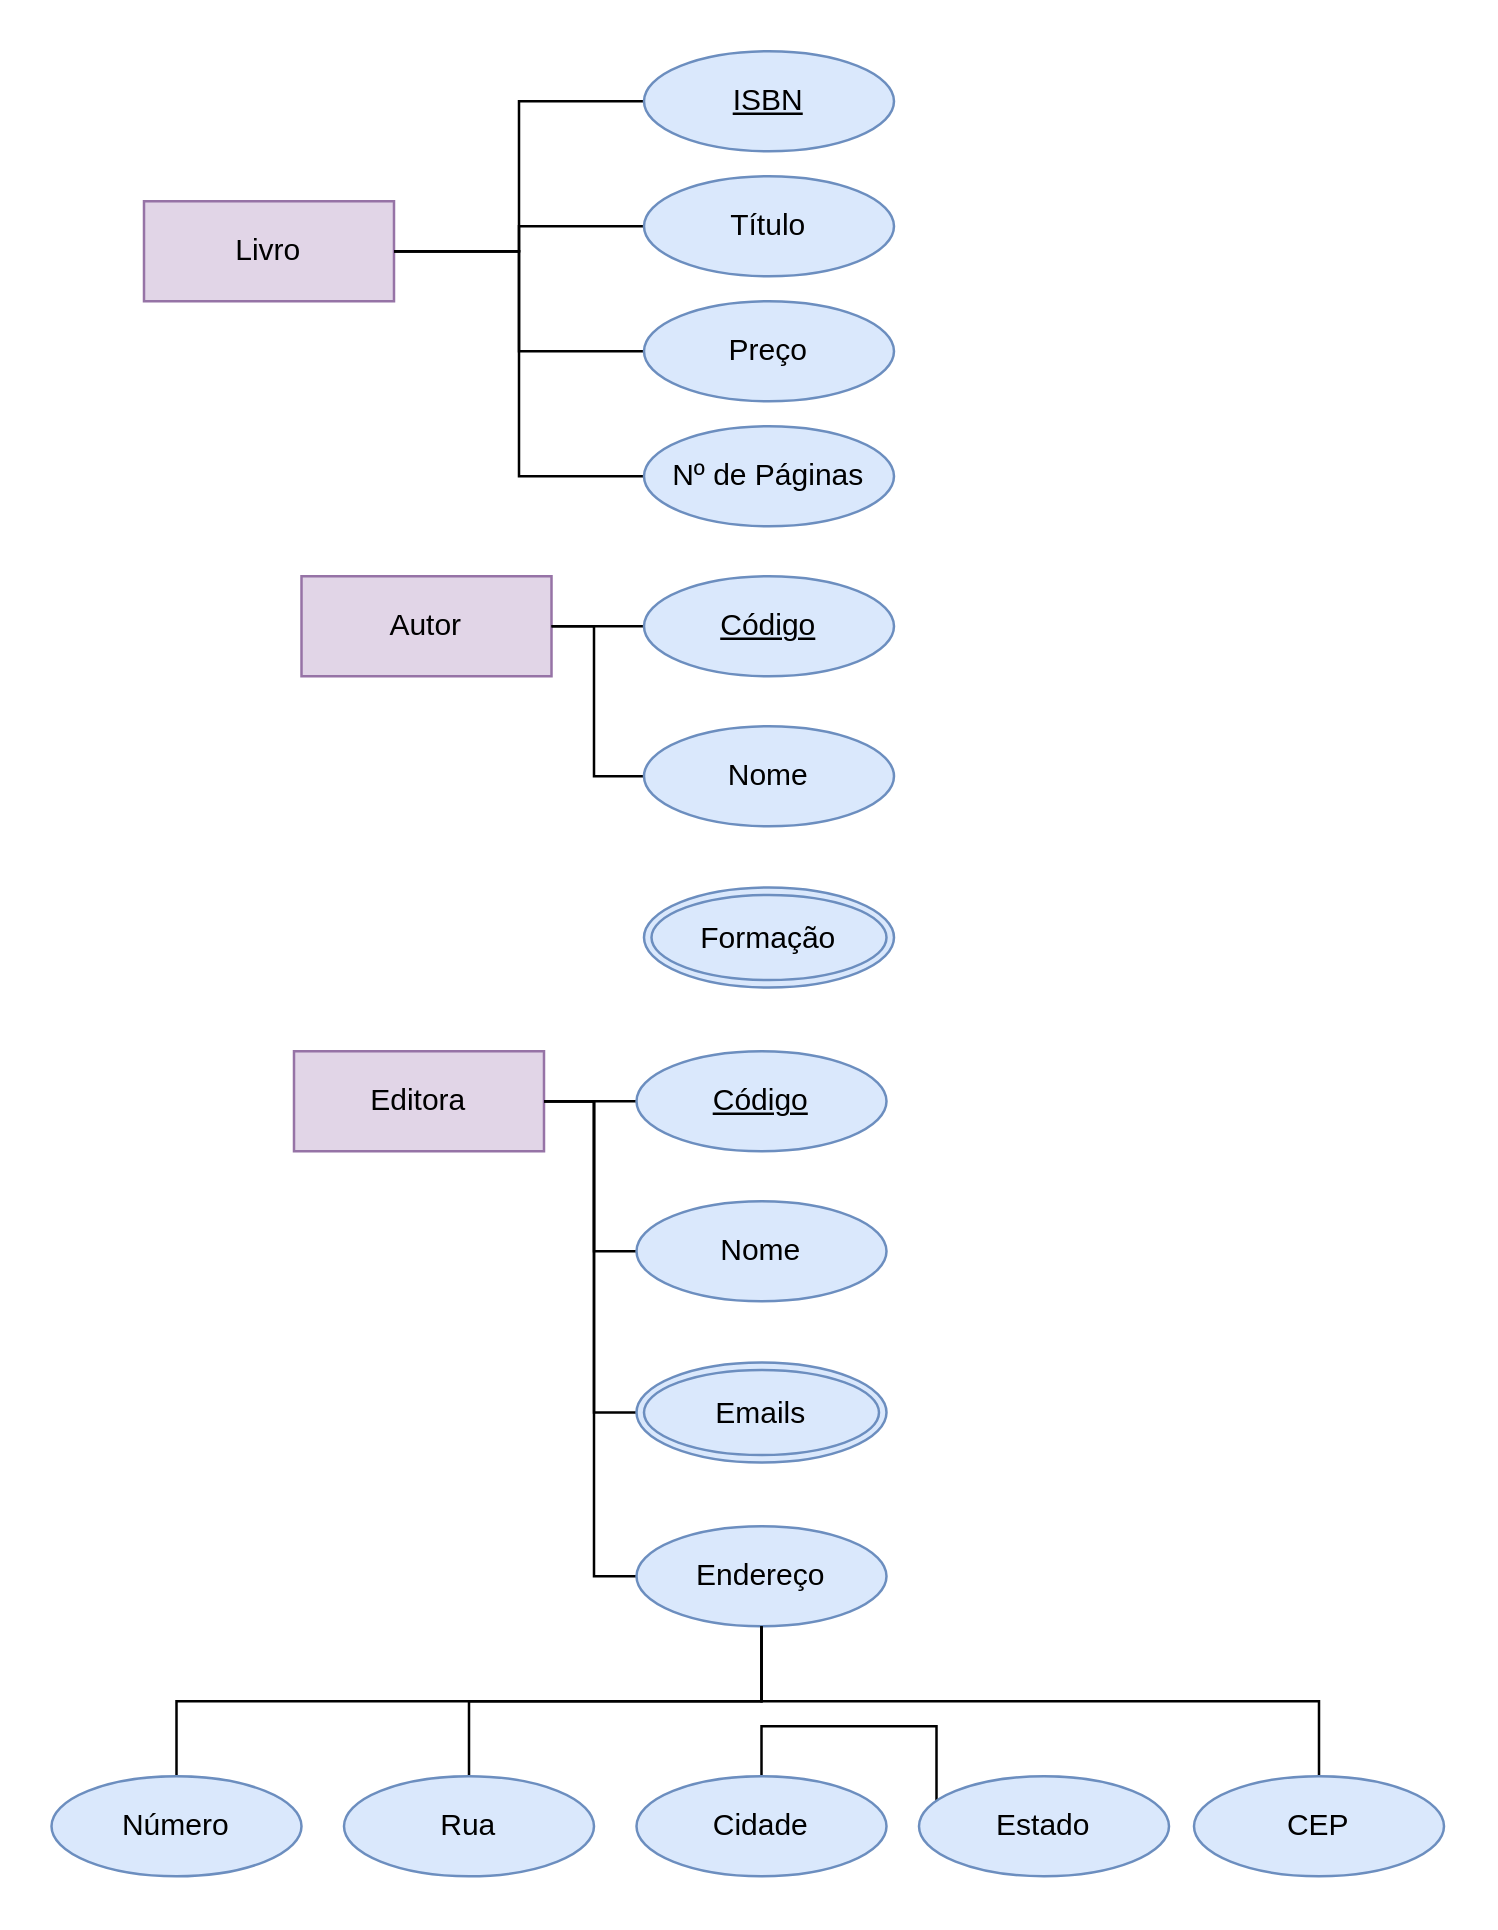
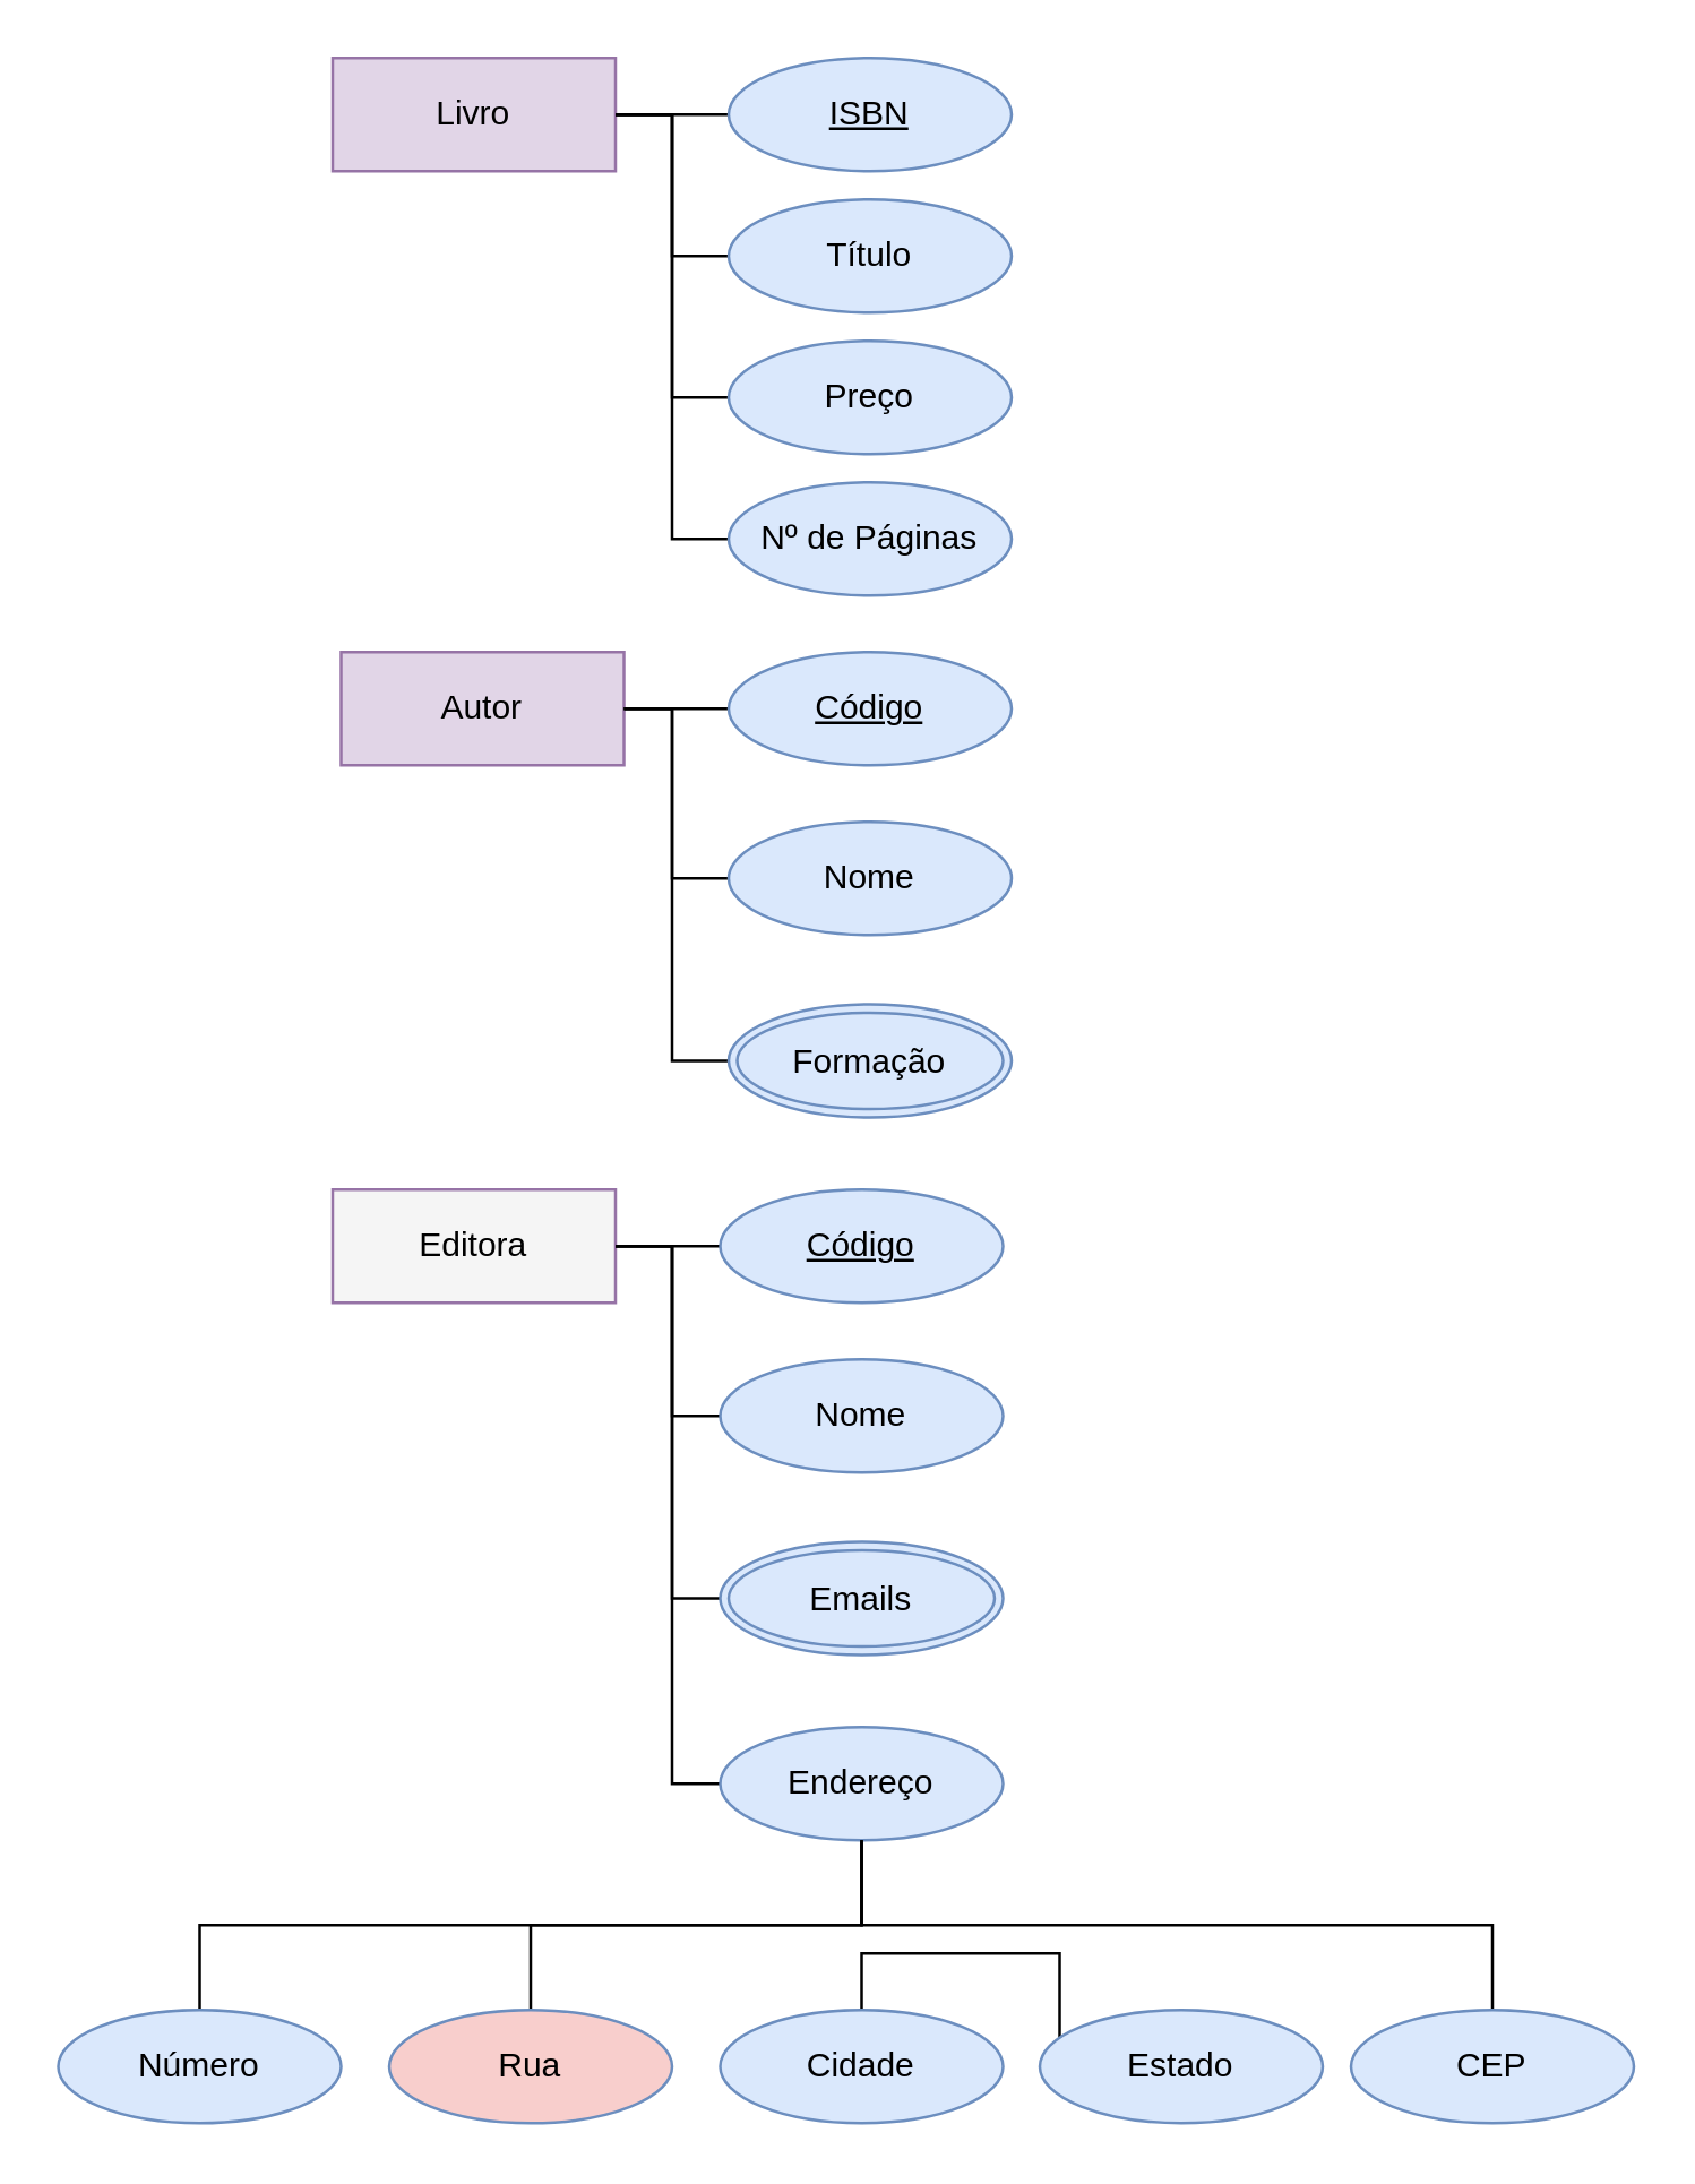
- <mxCell id="2" value="Livro" style="whiteSpace=wrap;html=1;align=center;fillColor=#e1d5e7;strokeColor=#9673a6;" vertex="1" parent="1"><mxGeometry x="57" y="80" width="100" height="40" as="geometry" /></mxCell>
+ <mxCell id="2" value="Livro" style="whiteSpace=wrap;html=1;align=center;fillColor=#e1d5e7;strokeColor=#9673a6;" vertex="1" parent="1"><mxGeometry x="117" y="20" width="100" height="40" as="geometry" /></mxCell>
+ <mxCell id="16" style="edgeStyle=orthogonalEdgeStyle;rounded=0;orthogonalLoop=1;jettySize=auto;html=1;exitX=0;exitY=0.5;exitDx=0;exitDy=0;entryX=1;entryY=0.5;entryDx=0;entryDy=0;endArrow=none;startFill=0;" edge="1" parent="1" source="17" target="11"><mxGeometry relative="1" as="geometry"><Array as="points"><mxPoint x="237" y="375" /><mxPoint x="237" y="250" /></Array></mxGeometry></mxCell>
- <mxCell id="18" value="Editora" style="whiteSpace=wrap;html=1;align=center;fillColor=#e1d5e7;strokeColor=#9673a6;" vertex="1" parent="1"><mxGeometry x="117" y="420" width="100" height="40" as="geometry" /></mxCell>
+ <mxCell id="18" value="Editora" style="whiteSpace=wrap;html=1;align=center;fillColor=#f5f5f5;strokeColor=#9673a6;" vertex="1" parent="1"><mxGeometry x="117" y="420" width="100" height="40" as="geometry" /></mxCell>
- <mxCell id="30" value="Rua" style="ellipse;whiteSpace=wrap;html=1;align=center;fillColor=#dae8fc;strokeColor=#6c8ebf;" vertex="1" parent="1"><mxGeometry x="137" y="710" width="100" height="40" as="geometry" /></mxCell>
+ <mxCell id="30" value="Rua" style="ellipse;whiteSpace=wrap;html=1;align=center;fillColor=#f8cecc;strokeColor=#6c8ebf;" vertex="1" parent="1"><mxGeometry x="137" y="710" width="100" height="40" as="geometry" /></mxCell>
